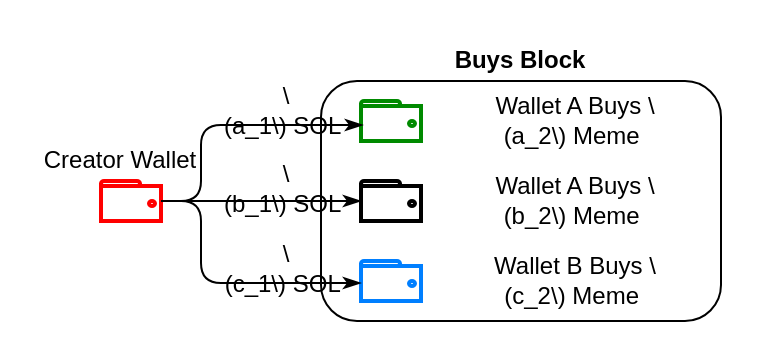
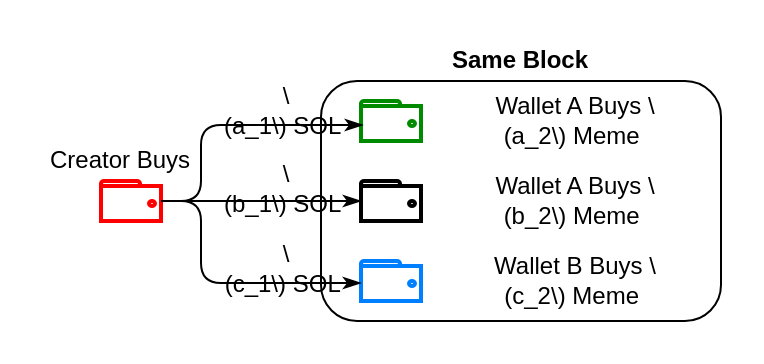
- <mxCell id="4" value="&lt;b&gt;Buys Block&lt;/b&gt;" style="text;html=1;align=center;verticalAlign=middle;whiteSpace=wrap;rounded=0;" parent="1" vertex="1"><mxGeometry x="220" y="20" width="80" height="20" as="geometry" /></mxCell>
+ <mxCell id="4" value="&lt;b&gt;Same Block&lt;/b&gt;" style="text;html=1;align=center;verticalAlign=middle;whiteSpace=wrap;rounded=0;" parent="1" vertex="1"><mxGeometry x="220" y="20" width="80" height="20" as="geometry" /></mxCell>
- <mxCell id="5" value="Creator Wallet" style="text;html=1;align=center;verticalAlign=middle;whiteSpace=wrap;rounded=0;" parent="1" vertex="1"><mxGeometry x="20" y="70" width="80" height="20" as="geometry" /></mxCell>
+ <mxCell id="5" value="Creator Buys" style="text;html=1;align=center;verticalAlign=middle;whiteSpace=wrap;rounded=0;" parent="1" vertex="1"><mxGeometry x="20" y="70" width="80" height="20" as="geometry" /></mxCell>
